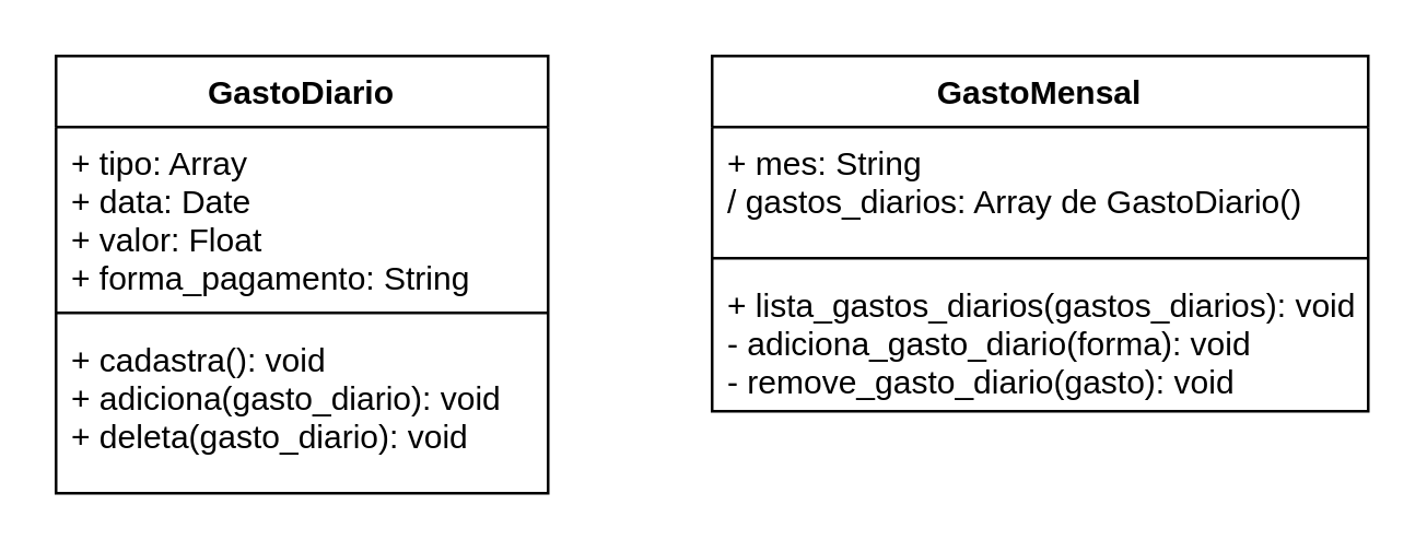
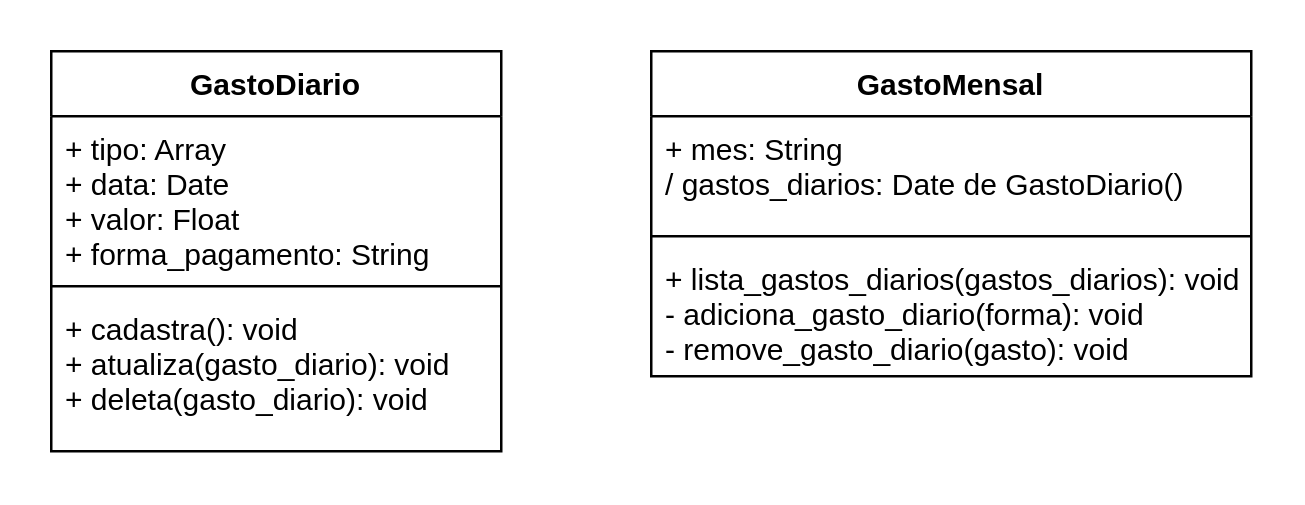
- <mxCell id="7" value="+ mes: String&#10;/ gastos_diarios: Array de GastoDiario()" style="text;strokeColor=none;fillColor=none;align=left;verticalAlign=top;spacingLeft=4;spacingRight=4;overflow=hidden;rotatable=0;points=[[0,0.5],[1,0.5]];portConstraint=eastwest;" vertex="1" parent="6"><mxGeometry y="26" width="240" height="44" as="geometry" /></mxCell>
+ <mxCell id="7" value="+ mes: String&#10;/ gastos_diarios: Date de GastoDiario()" style="text;strokeColor=none;fillColor=none;align=left;verticalAlign=top;spacingLeft=4;spacingRight=4;overflow=hidden;rotatable=0;points=[[0,0.5],[1,0.5]];portConstraint=eastwest;" vertex="1" parent="6"><mxGeometry y="26" width="240" height="44" as="geometry" /></mxCell>
- <mxCell id="5" value="+ cadastra(): void&#10;+ adiciona(gasto_diario): void&#10;+ deleta(gasto_diario): void" style="text;strokeColor=none;fillColor=none;align=left;verticalAlign=top;spacingLeft=4;spacingRight=4;overflow=hidden;rotatable=0;points=[[0,0.5],[1,0.5]];portConstraint=eastwest;" vertex="1" parent="2"><mxGeometry y="98" width="180" height="62" as="geometry" /></mxCell>
+ <mxCell id="5" value="+ cadastra(): void&#10;+ atualiza(gasto_diario): void&#10;+ deleta(gasto_diario): void" style="text;strokeColor=none;fillColor=none;align=left;verticalAlign=top;spacingLeft=4;spacingRight=4;overflow=hidden;rotatable=0;points=[[0,0.5],[1,0.5]];portConstraint=eastwest;" vertex="1" parent="2"><mxGeometry y="98" width="180" height="62" as="geometry" /></mxCell>
